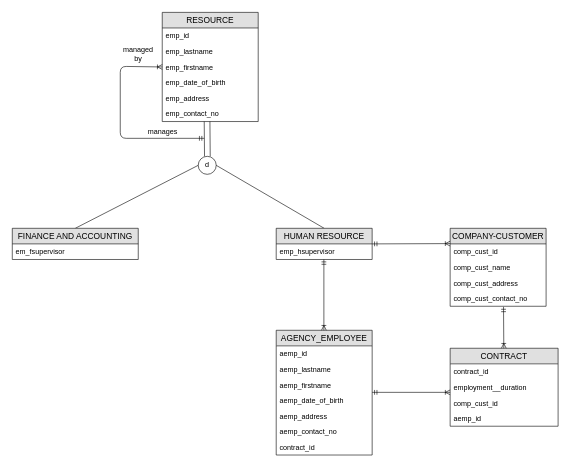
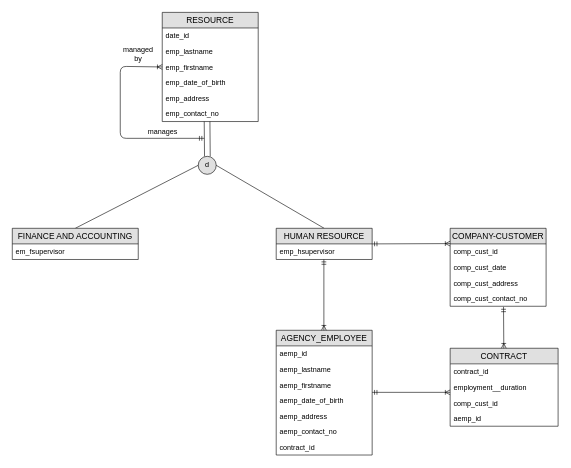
- <mxCell id="3" value="emp_id" style="text;strokeColor=none;fillColor=none;spacingLeft=4;spacingRight=4;overflow=hidden;rotatable=0;points=[[0,0.5],[1,0.5]];portConstraint=eastwest;fontSize=12;" vertex="1" parent="2"><mxGeometry y="26" width="160" height="26" as="geometry" /></mxCell>
+ <mxCell id="3" value="date_id" style="text;strokeColor=none;fillColor=none;spacingLeft=4;spacingRight=4;overflow=hidden;rotatable=0;points=[[0,0.5],[1,0.5]];portConstraint=eastwest;fontSize=12;" vertex="1" parent="2"><mxGeometry y="26" width="160" height="26" as="geometry" /></mxCell>
- <mxCell id="10" value="d" style="ellipse;whiteSpace=wrap;html=1;aspect=fixed;" vertex="1" parent="1"><mxGeometry x="330" y="260" width="30" height="30" as="geometry" /></mxCell>
+ <mxCell id="10" value="d" style="ellipse;whiteSpace=wrap;html=1;aspect=fixed;fillColor=#e0e0e0;" vertex="1" parent="1"><mxGeometry x="330" y="260" width="30" height="30" as="geometry" /></mxCell>
- <mxCell id="33" value="comp_cust_name" style="text;strokeColor=none;fillColor=none;spacingLeft=4;spacingRight=4;overflow=hidden;rotatable=0;points=[[0,0.5],[1,0.5]];portConstraint=eastwest;fontSize=12;" vertex="1" parent="31"><mxGeometry y="52" width="160" height="26" as="geometry" /></mxCell>
+ <mxCell id="33" value="comp_cust_date" style="text;strokeColor=none;fillColor=none;spacingLeft=4;spacingRight=4;overflow=hidden;rotatable=0;points=[[0,0.5],[1,0.5]];portConstraint=eastwest;fontSize=12;" vertex="1" parent="31"><mxGeometry y="52" width="160" height="26" as="geometry" /></mxCell>
